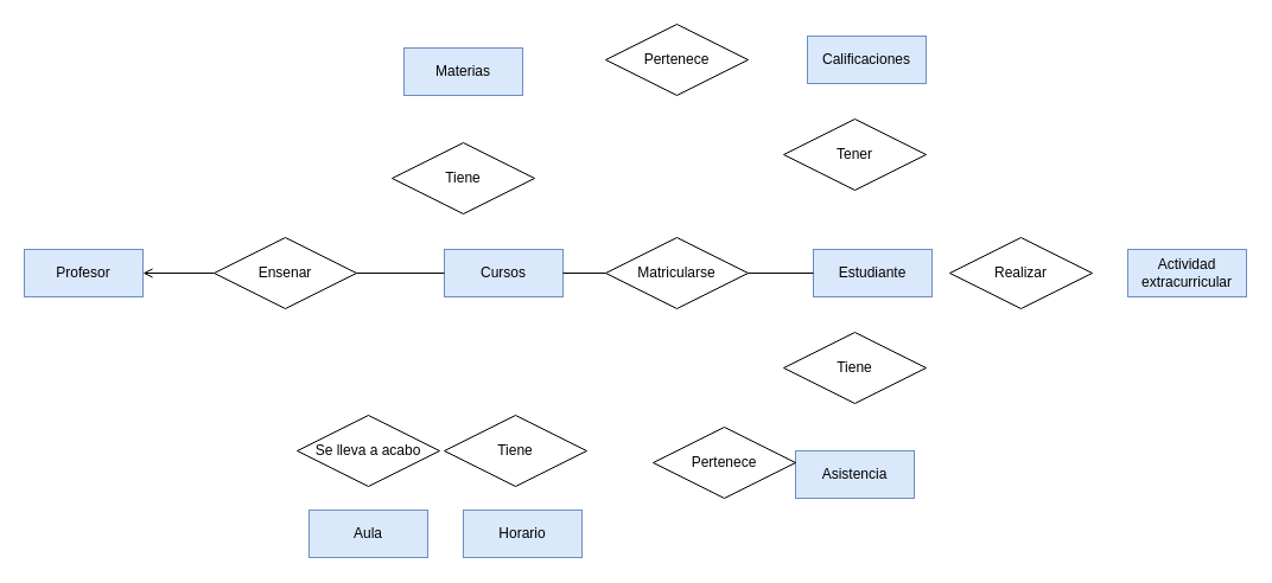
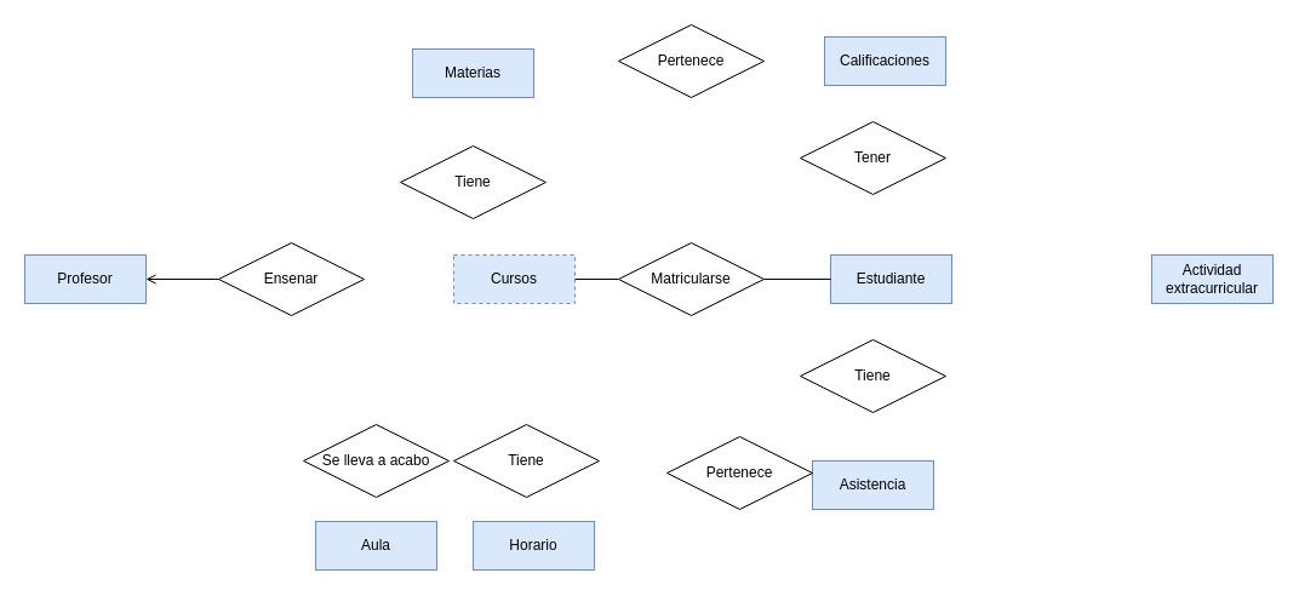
- <mxCell id="19" value="" style="endArrow=none;html=1;rounded=0;entryX=1;entryY=0.5;entryDx=0;entryDy=0;exitX=0;exitY=0.5;exitDx=0;exitDy=0;" edge="1" parent="1" source="6" target="10"><mxGeometry width="50" height="50" relative="1" as="geometry"><mxPoint x="400" y="250" as="sourcePoint" /><mxPoint x="450" y="200" as="targetPoint" /></mxGeometry></mxCell>
- <mxCell id="6" value="Cursos" style="whiteSpace=wrap;html=1;align=center;fillColor=#dae8fc;strokeColor=#6c8ebf;" parent="1" vertex="1"><mxGeometry x="374" y="210" width="100" height="40" as="geometry" /></mxCell>
+ <mxCell id="6" value="Cursos" style="whiteSpace=wrap;html=1;align=center;fillColor=#dae8fc;strokeColor=#6c8ebf;dashed=1;" parent="1" vertex="1"><mxGeometry x="374" y="210" width="100" height="40" as="geometry" /></mxCell>
- <mxCell id="24" value="Realizar" style="shape=rhombus;perimeter=rhombusPerimeter;whiteSpace=wrap;html=1;align=center;" vertex="1" parent="1"><mxGeometry x="800" y="200" width="120" height="60" as="geometry" /></mxCell>
